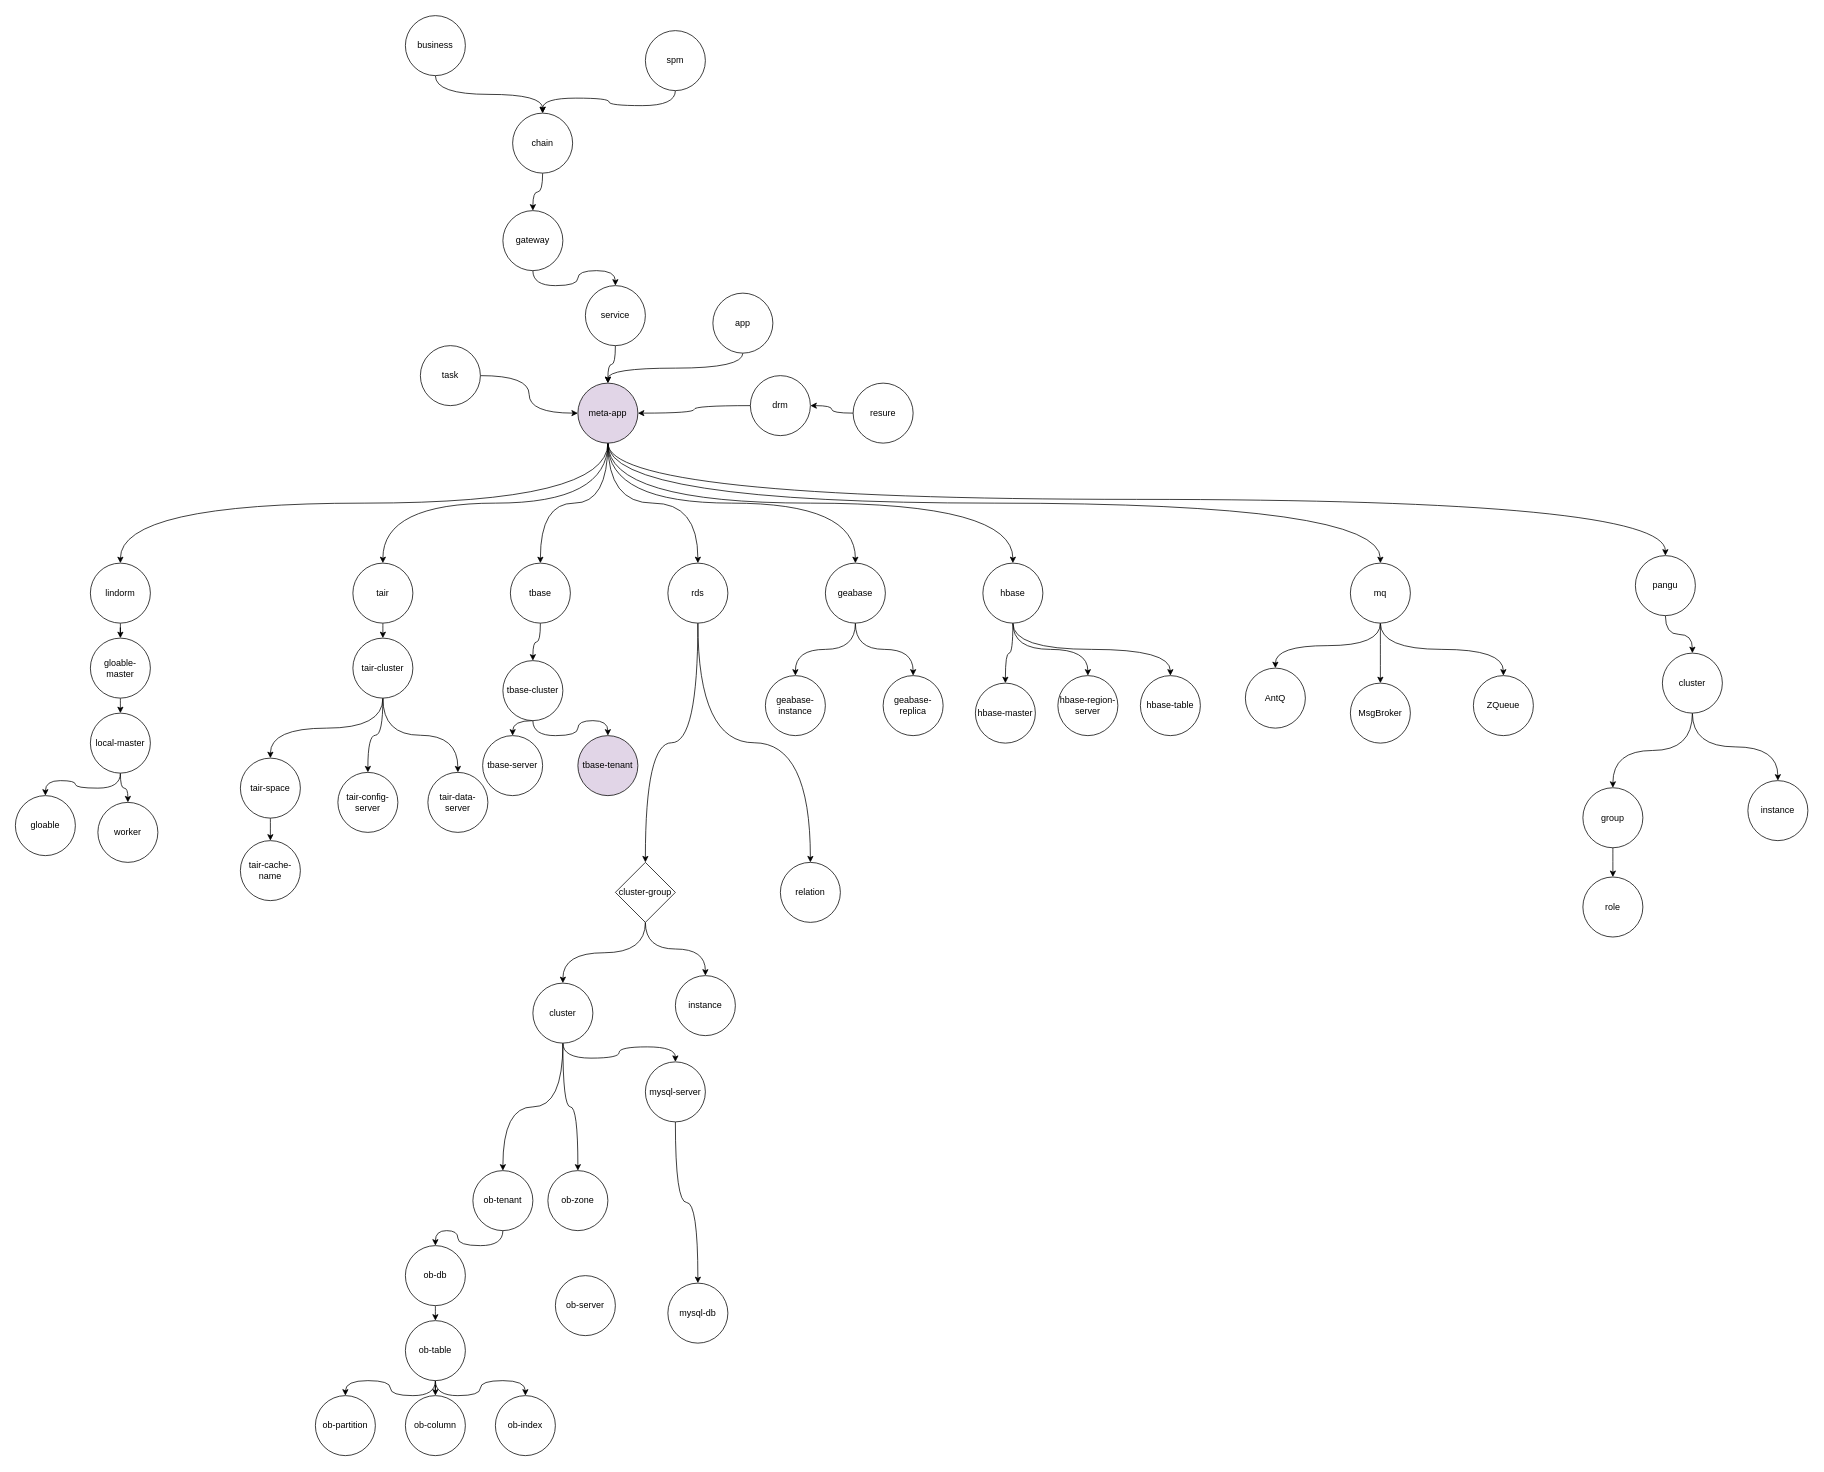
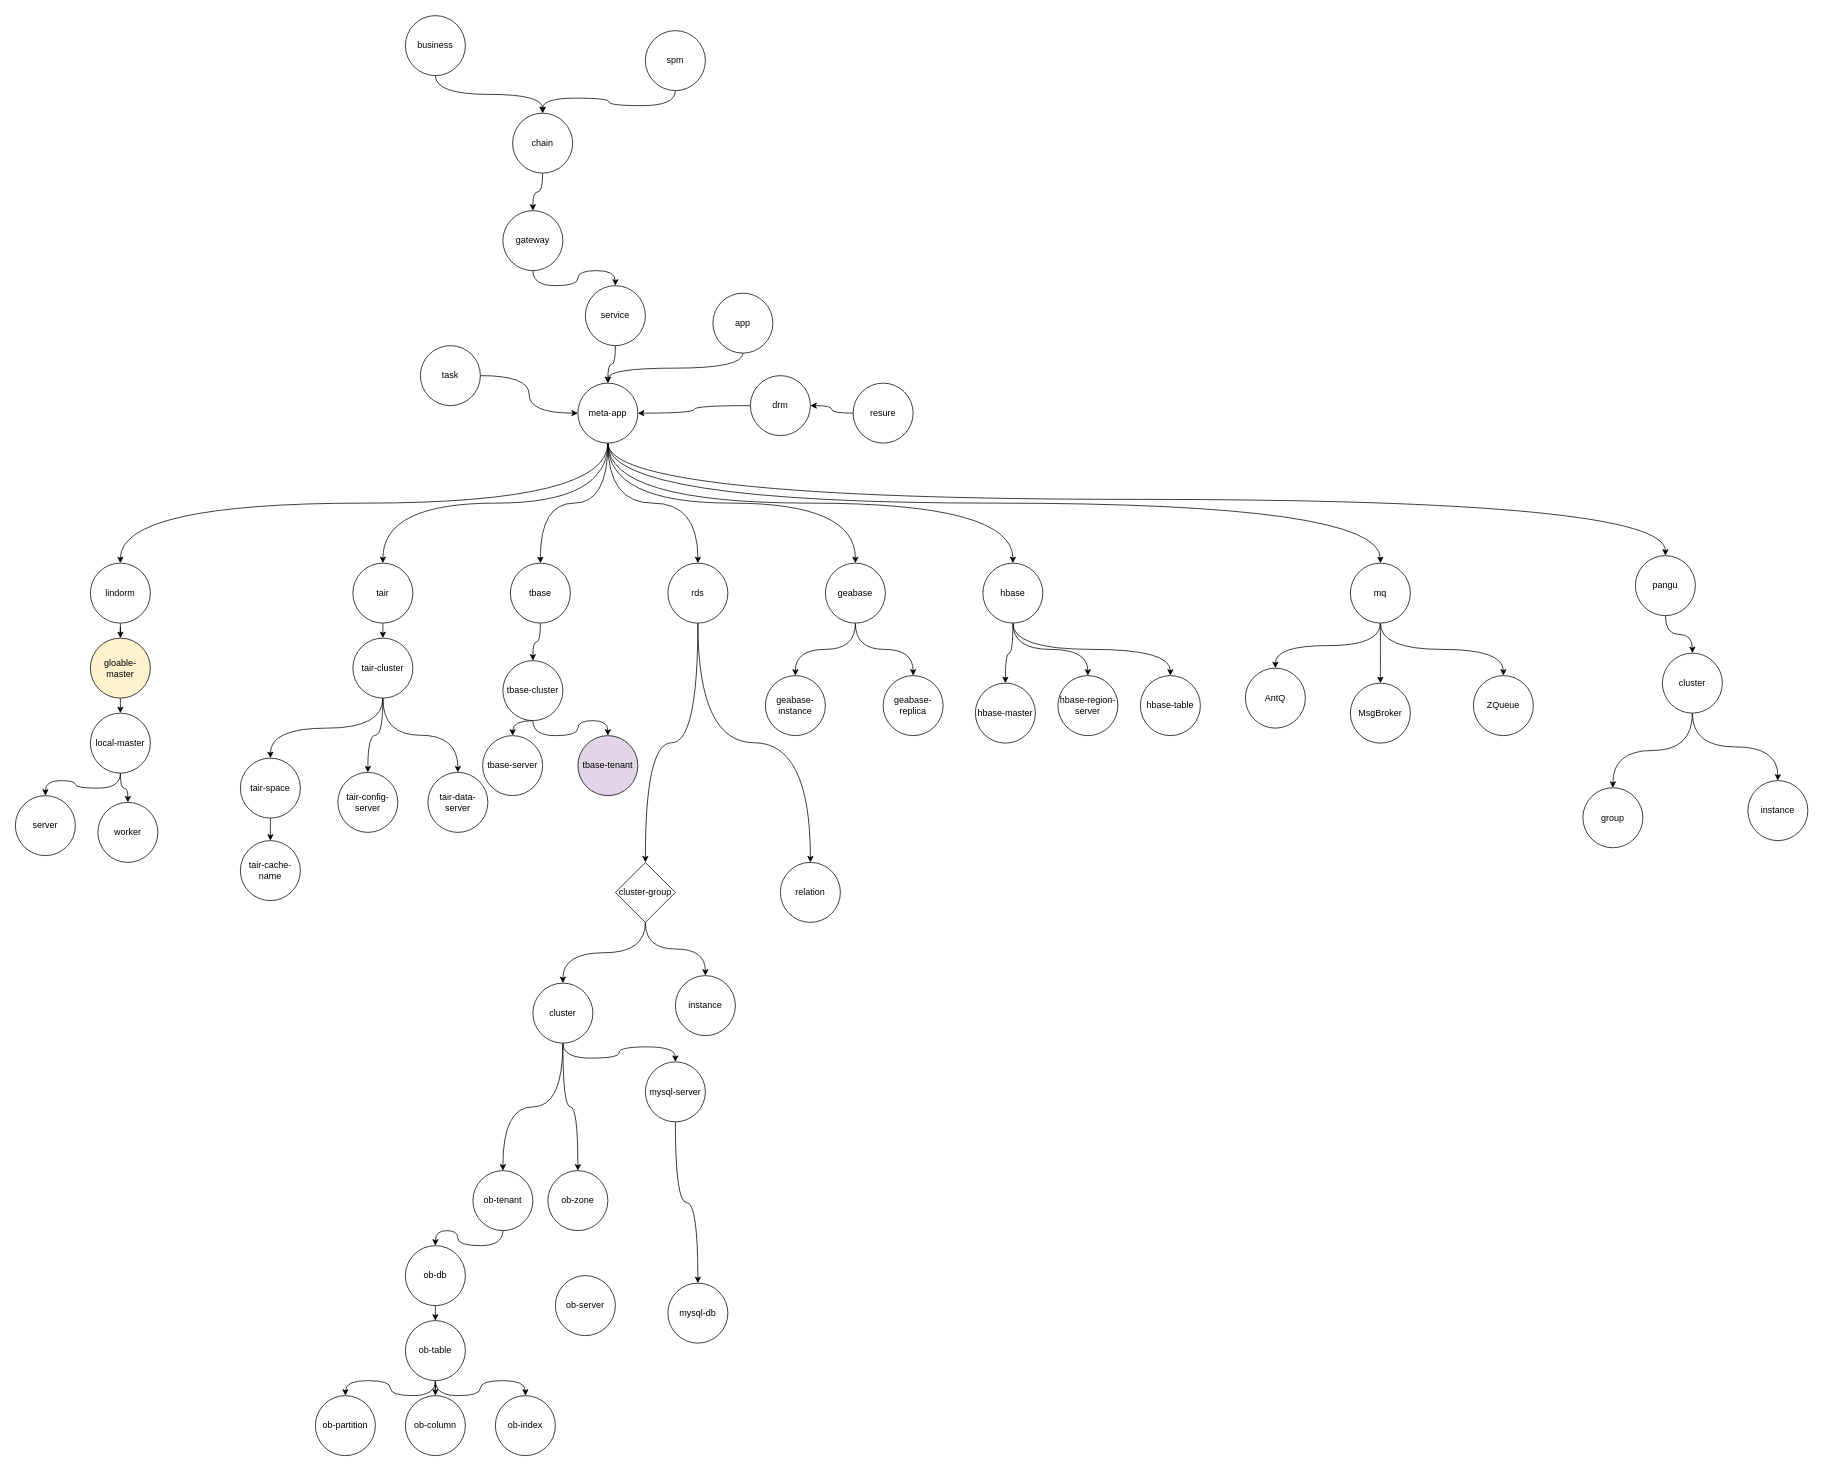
- <mxCell id="14" value="meta-app" style="ellipse;whiteSpace=wrap;html=1;aspect=fixed;fillColor=#e1d5e7;" vertex="1" parent="1"><mxGeometry x="770" y="510" width="80" height="80" as="geometry" /></mxCell>
+ <mxCell id="14" value="meta-app" style="ellipse;whiteSpace=wrap;html=1;aspect=fixed;" vertex="1" parent="1"><mxGeometry x="770" y="510" width="80" height="80" as="geometry" /></mxCell>
- <mxCell id="52" value="gloable-master" style="ellipse;whiteSpace=wrap;html=1;aspect=fixed;" vertex="1" parent="1"><mxGeometry x="120" y="850" width="80" height="80" as="geometry" /></mxCell>
+ <mxCell id="52" value="gloable-master" style="ellipse;whiteSpace=wrap;html=1;aspect=fixed;fillColor=#fff2cc;" vertex="1" parent="1"><mxGeometry x="120" y="850" width="80" height="80" as="geometry" /></mxCell>
- <mxCell id="56" value="gloable" style="ellipse;whiteSpace=wrap;html=1;aspect=fixed;" vertex="1" parent="1"><mxGeometry x="20" y="1060" width="80" height="80" as="geometry" /></mxCell>
+ <mxCell id="56" value="server" style="ellipse;whiteSpace=wrap;html=1;aspect=fixed;" vertex="1" parent="1"><mxGeometry x="20" y="1060" width="80" height="80" as="geometry" /></mxCell>
- <mxCell id="80" style="edgeStyle=orthogonalEdgeStyle;curved=1;rounded=0;orthogonalLoop=1;jettySize=auto;html=1;exitX=0.5;exitY=1;exitDx=0;exitDy=0;entryX=0.5;entryY=0;entryDx=0;entryDy=0;" edge="1" parent="1" source="81" target="85"><mxGeometry relative="1" as="geometry" /></mxCell>
- <mxCell id="85" value="role" style="ellipse;whiteSpace=wrap;html=1;aspect=fixed;" vertex="1" parent="1"><mxGeometry x="2110" y="1168.5" width="80" height="80" as="geometry" /></mxCell>
